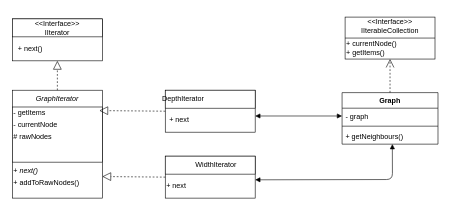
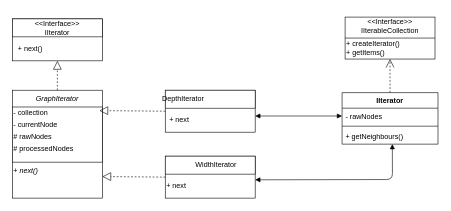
- <mxCell id="25" value="+ currentNode()" style="text;html=1;strokeColor=none;fillColor=none;align=left;verticalAlign=middle;whiteSpace=wrap;rounded=0;" vertex="1" parent="1"><mxGeometry x="575" y="62" width="100" height="20" as="geometry" /></mxCell>
+ <mxCell id="25" value="+ createIterator()" style="text;html=1;strokeColor=none;fillColor=none;align=left;verticalAlign=middle;whiteSpace=wrap;rounded=0;" vertex="1" parent="1"><mxGeometry x="575" y="62" width="100" height="20" as="geometry" /></mxCell>
- <mxCell id="28" value="Graph" style="swimlane;fontStyle=1;align=center;verticalAlign=top;childLayout=stackLayout;horizontal=1;startSize=26;horizontalStack=0;resizeParent=1;resizeParentMax=0;resizeLast=0;collapsible=1;marginBottom=0;" vertex="1" parent="1"><mxGeometry x="570" y="154" width="160" height="86" as="geometry" /></mxCell>
+ <mxCell id="28" value="IIterator" style="swimlane;fontStyle=1;align=center;verticalAlign=top;childLayout=stackLayout;horizontal=1;startSize=26;horizontalStack=0;resizeParent=1;resizeParentMax=0;resizeLast=0;collapsible=1;marginBottom=0;" vertex="1" parent="1"><mxGeometry x="570" y="154" width="160" height="86" as="geometry" /></mxCell>
- <mxCell id="11" value="- getItems" style="text;html=1;strokeColor=none;fillColor=none;align=left;verticalAlign=middle;whiteSpace=wrap;rounded=0;" vertex="1" parent="1"><mxGeometry x="20" y="177.9" width="80" height="20" as="geometry" /></mxCell>
+ <mxCell id="11" value="- collection" style="text;html=1;strokeColor=none;fillColor=none;align=left;verticalAlign=middle;whiteSpace=wrap;rounded=0;" vertex="1" parent="1"><mxGeometry x="20" y="177.9" width="80" height="20" as="geometry" /></mxCell>
- <mxCell id="29" value="- graph" style="text;strokeColor=none;fillColor=none;align=left;verticalAlign=top;spacingLeft=4;spacingRight=4;overflow=hidden;rotatable=0;points=[[0,0.5],[1,0.5]];portConstraint=eastwest;" vertex="1" parent="28"><mxGeometry y="26" width="160" height="26" as="geometry" /></mxCell>
+ <mxCell id="29" value="- rawNodes" style="text;strokeColor=none;fillColor=none;align=left;verticalAlign=top;spacingLeft=4;spacingRight=4;overflow=hidden;rotatable=0;points=[[0,0.5],[1,0.5]];portConstraint=eastwest;" vertex="1" parent="28"><mxGeometry y="26" width="160" height="26" as="geometry" /></mxCell>
+ <mxCell id="14" value="# processedNodes" style="text;html=1;strokeColor=none;fillColor=none;align=left;verticalAlign=middle;whiteSpace=wrap;rounded=0;" vertex="1" parent="1"><mxGeometry x="20" y="238" width="120" height="20" as="geometry" /></mxCell>
- <mxCell id="16" value="+ addToRawNodes()" style="text;html=1;strokeColor=none;fillColor=none;align=left;verticalAlign=middle;whiteSpace=wrap;rounded=0;" vertex="1" parent="1"><mxGeometry x="20" y="295" width="120" height="20" as="geometry" /></mxCell>
